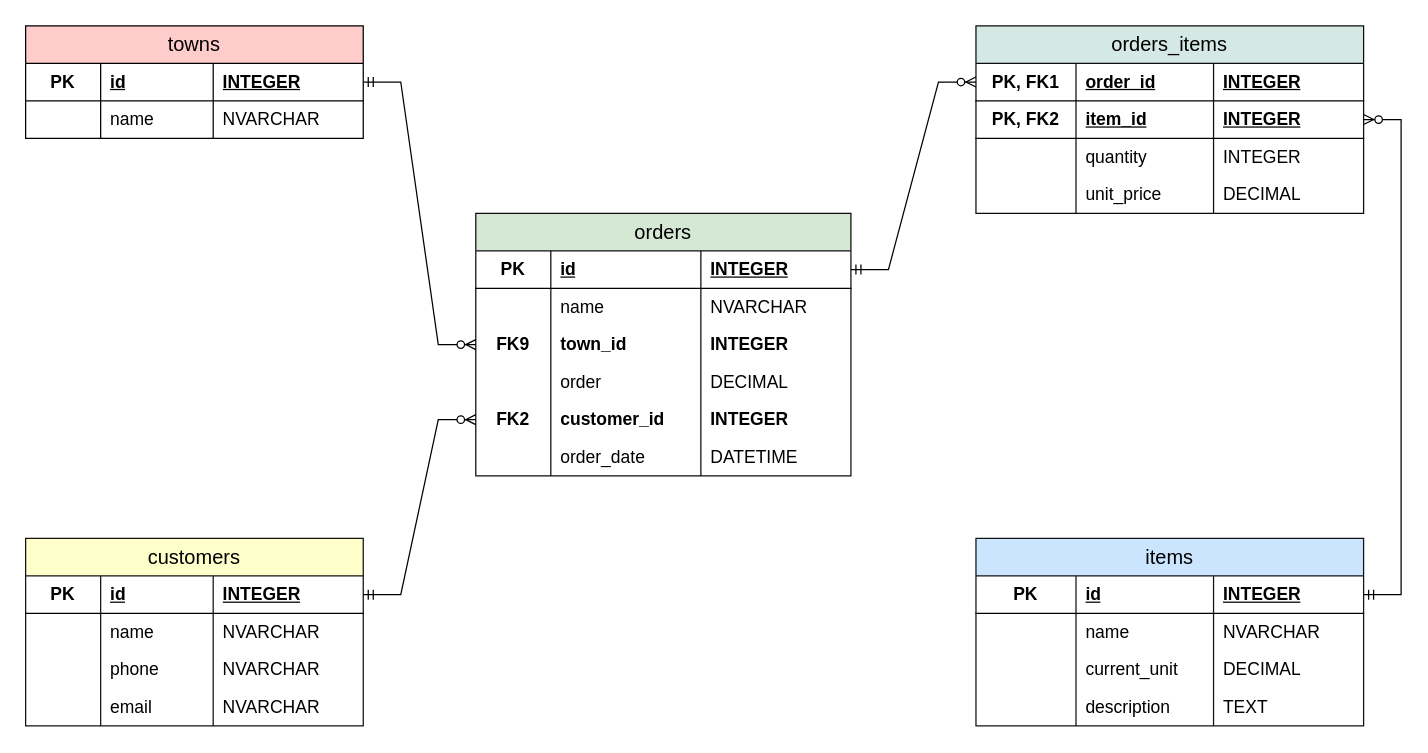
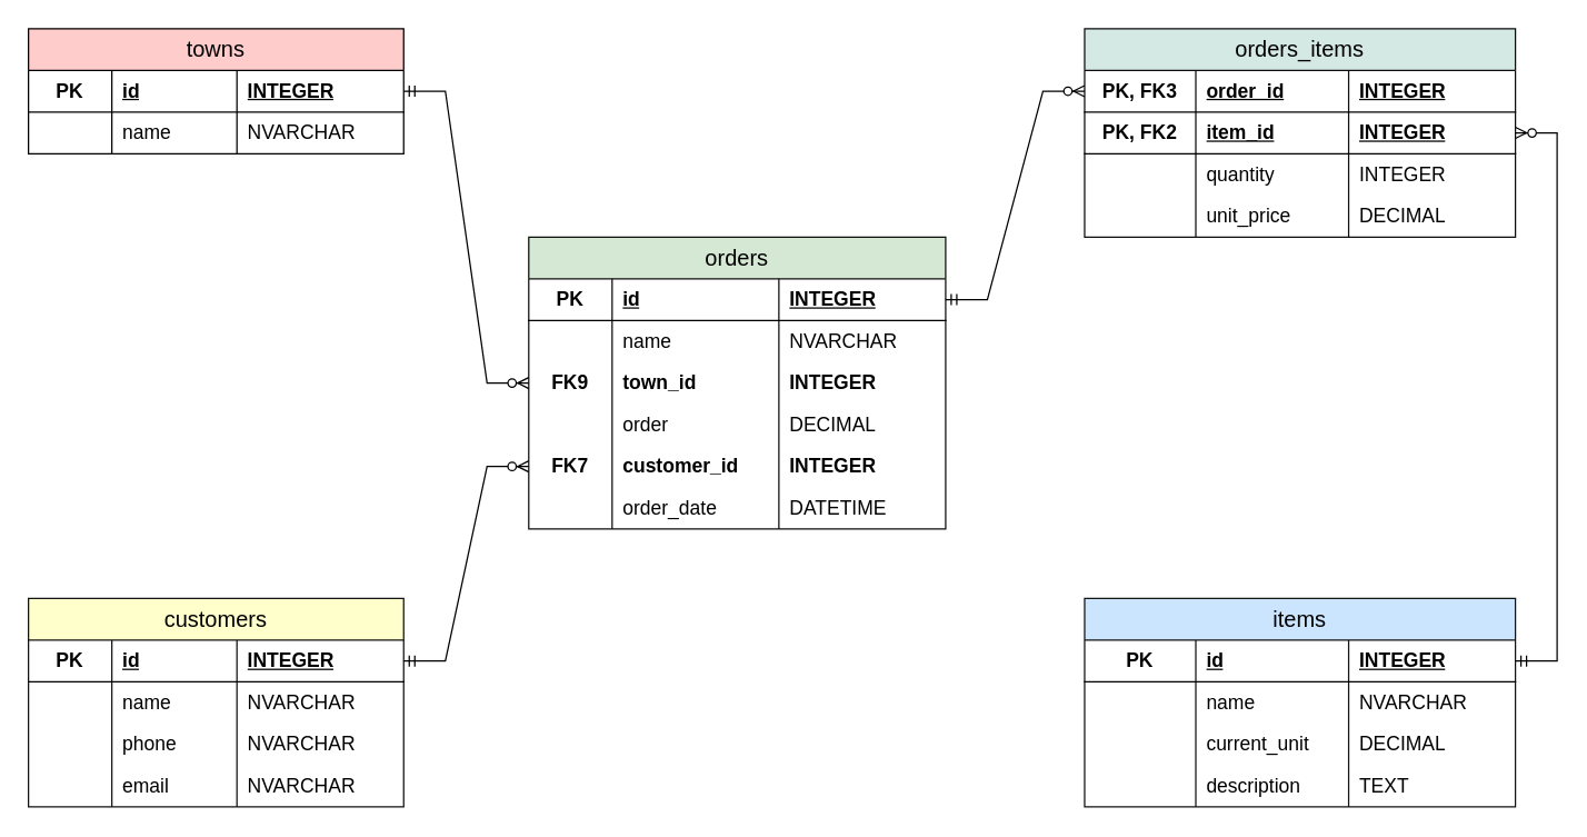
- <mxCell id="55" value="PK, FK1" style="shape=partialRectangle;connectable=0;fillColor=none;top=0;left=0;bottom=0;right=0;fontStyle=1;overflow=hidden;html=1;whiteSpace=wrap;fontSize=14;" vertex="1" parent="54"><mxGeometry width="80" height="30" as="geometry"><mxRectangle width="80" height="30" as="alternateBounds" /></mxGeometry></mxCell>
+ <mxCell id="55" value="PK, FK3" style="shape=partialRectangle;connectable=0;fillColor=none;top=0;left=0;bottom=0;right=0;fontStyle=1;overflow=hidden;html=1;whiteSpace=wrap;fontSize=14;" vertex="1" parent="54"><mxGeometry width="80" height="30" as="geometry"><mxRectangle width="80" height="30" as="alternateBounds" /></mxGeometry></mxCell>
- <mxCell id="20" value="FK2" style="shape=partialRectangle;connectable=0;fillColor=none;top=0;left=0;bottom=0;right=0;editable=1;overflow=hidden;html=1;whiteSpace=wrap;fontStyle=1;fontSize=14;" vertex="1" parent="19"><mxGeometry width="60" height="30" as="geometry"><mxRectangle width="60" height="30" as="alternateBounds" /></mxGeometry></mxCell>
+ <mxCell id="20" value="FK7" style="shape=partialRectangle;connectable=0;fillColor=none;top=0;left=0;bottom=0;right=0;editable=1;overflow=hidden;html=1;whiteSpace=wrap;fontStyle=1;fontSize=14;" vertex="1" parent="19"><mxGeometry width="60" height="30" as="geometry"><mxRectangle width="60" height="30" as="alternateBounds" /></mxGeometry></mxCell>
